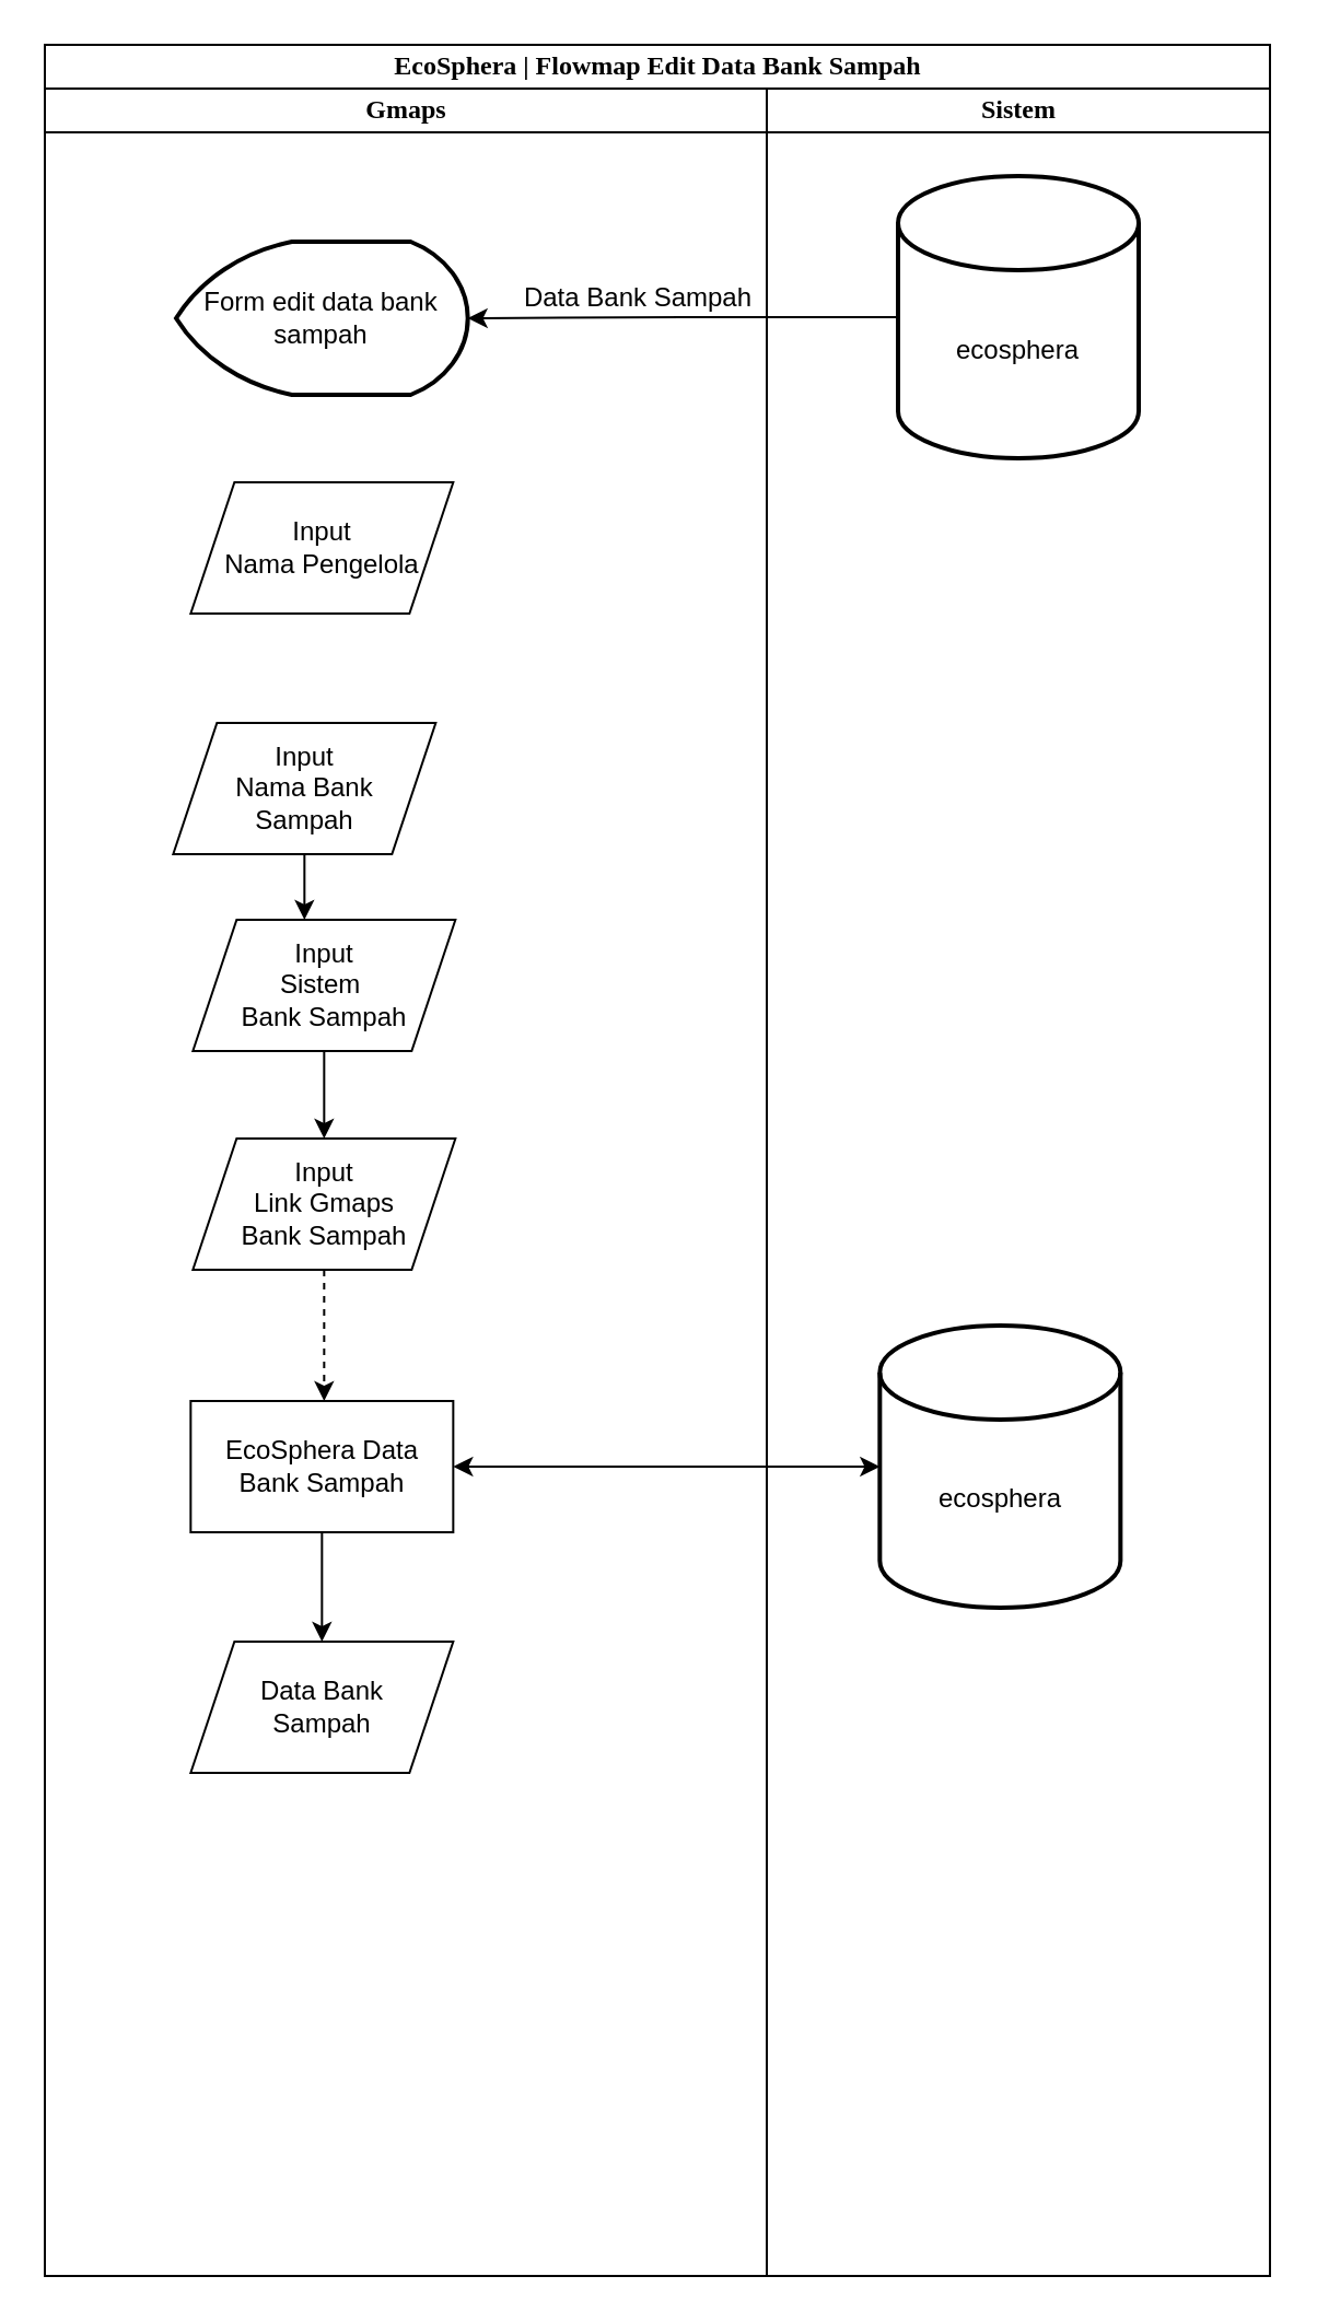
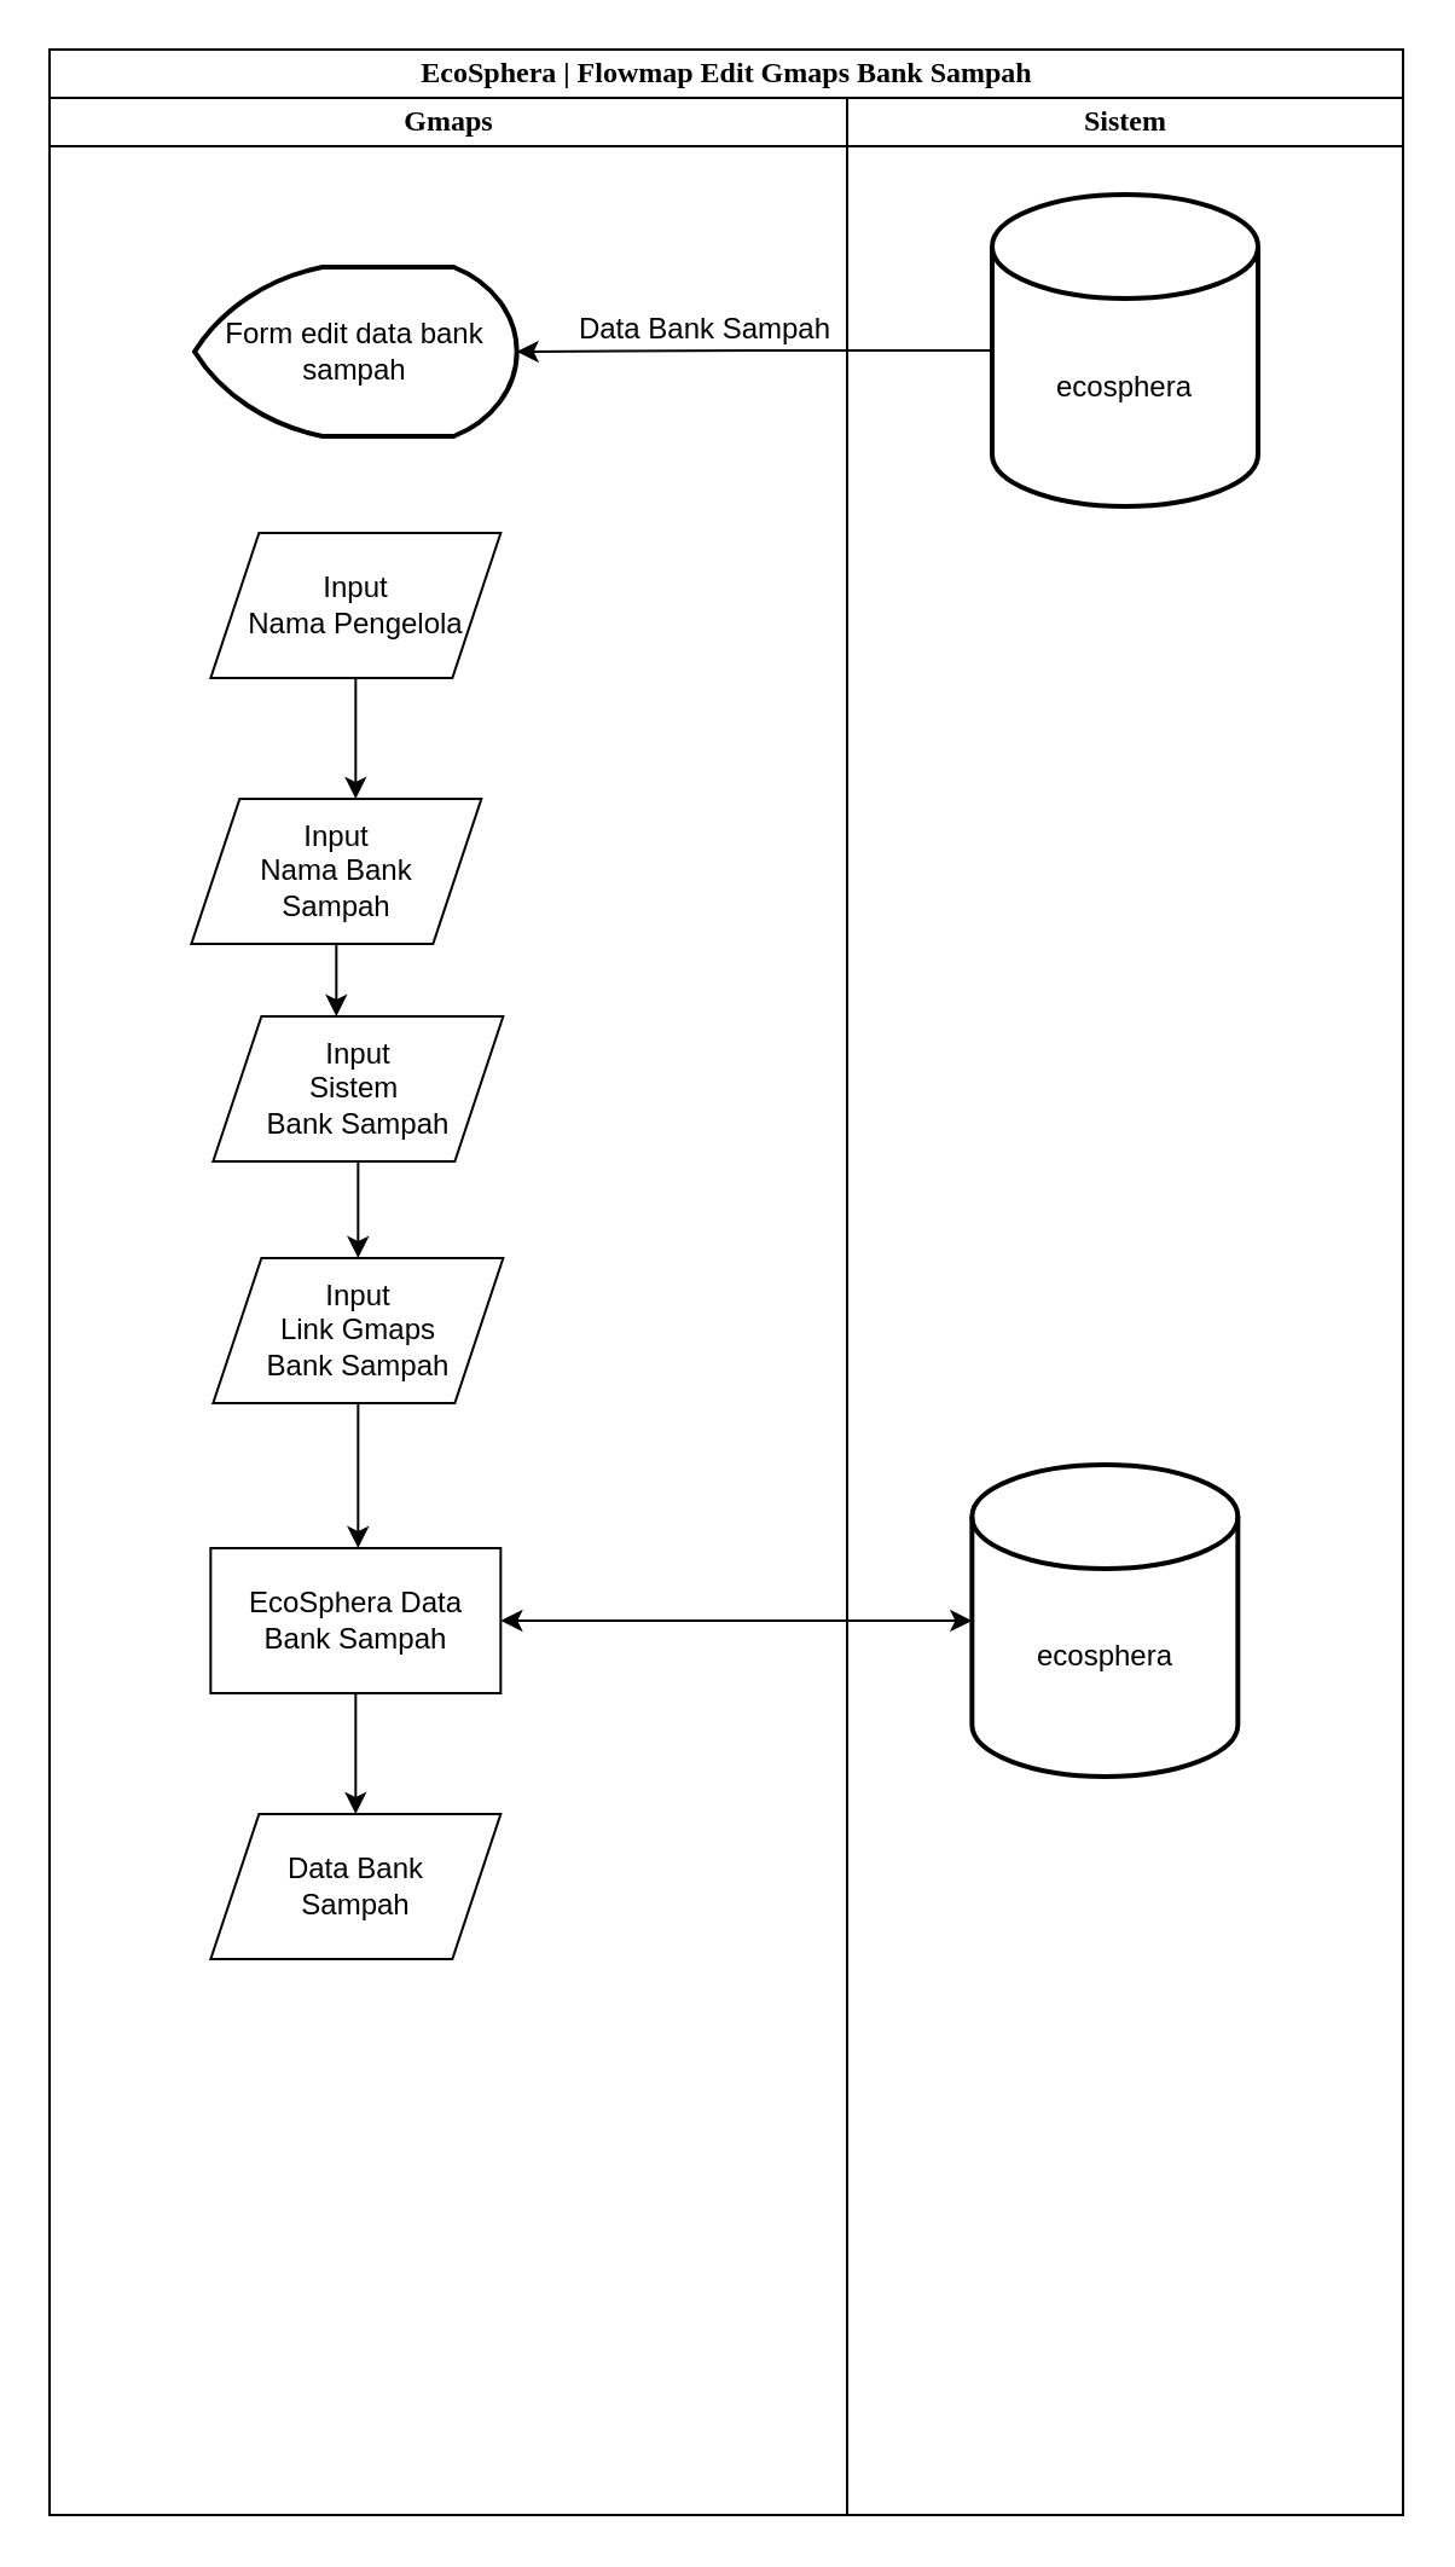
- <mxCell id="2" value="&lt;font style=&quot;font-size: 12px;&quot;&gt;EcoSphera | Flowmap Edit Data Bank Sampah&lt;/font&gt;" style="swimlane;html=1;childLayout=stackLayout;startSize=20;rounded=0;shadow=0;labelBackgroundColor=none;strokeWidth=1;fontFamily=Times New Roman;fontSize=8;align=center;" vertex="1" parent="1"><mxGeometry x="20" y="20" width="560" height="1020" as="geometry" /></mxCell>
+ <mxCell id="2" value="&lt;font style=&quot;font-size: 12px;&quot;&gt;EcoSphera | Flowmap Edit Gmaps Bank Sampah&lt;/font&gt;" style="swimlane;html=1;childLayout=stackLayout;startSize=20;rounded=0;shadow=0;labelBackgroundColor=none;strokeWidth=1;fontFamily=Times New Roman;fontSize=8;align=center;" vertex="1" parent="1"><mxGeometry x="20" y="20" width="560" height="1020" as="geometry" /></mxCell>
+ <mxCell id="9" value="" style="edgeStyle=orthogonalEdgeStyle;rounded=0;orthogonalLoop=1;jettySize=auto;html=1;" edge="1" parent="4" source="7" target="8"><mxGeometry relative="1" as="geometry"><Array as="points"><mxPoint x="126.67" y="240" /><mxPoint x="126.67" y="240" /></Array></mxGeometry></mxCell>
- <mxCell id="16" value="" style="edgeStyle=orthogonalEdgeStyle;rounded=0;orthogonalLoop=1;jettySize=auto;html=1;dashed=1;" edge="1" parent="4" source="12" target="15"><mxGeometry relative="1" as="geometry"><Array as="points"><mxPoint x="126.67" y="530" /><mxPoint x="126.67" y="530" /></Array></mxGeometry></mxCell>
+ <mxCell id="16" value="" style="edgeStyle=orthogonalEdgeStyle;rounded=0;orthogonalLoop=1;jettySize=auto;html=1;" edge="1" parent="4" source="12" target="15"><mxGeometry relative="1" as="geometry"><Array as="points"><mxPoint x="126.67" y="530" /><mxPoint x="126.67" y="530" /></Array></mxGeometry></mxCell>
